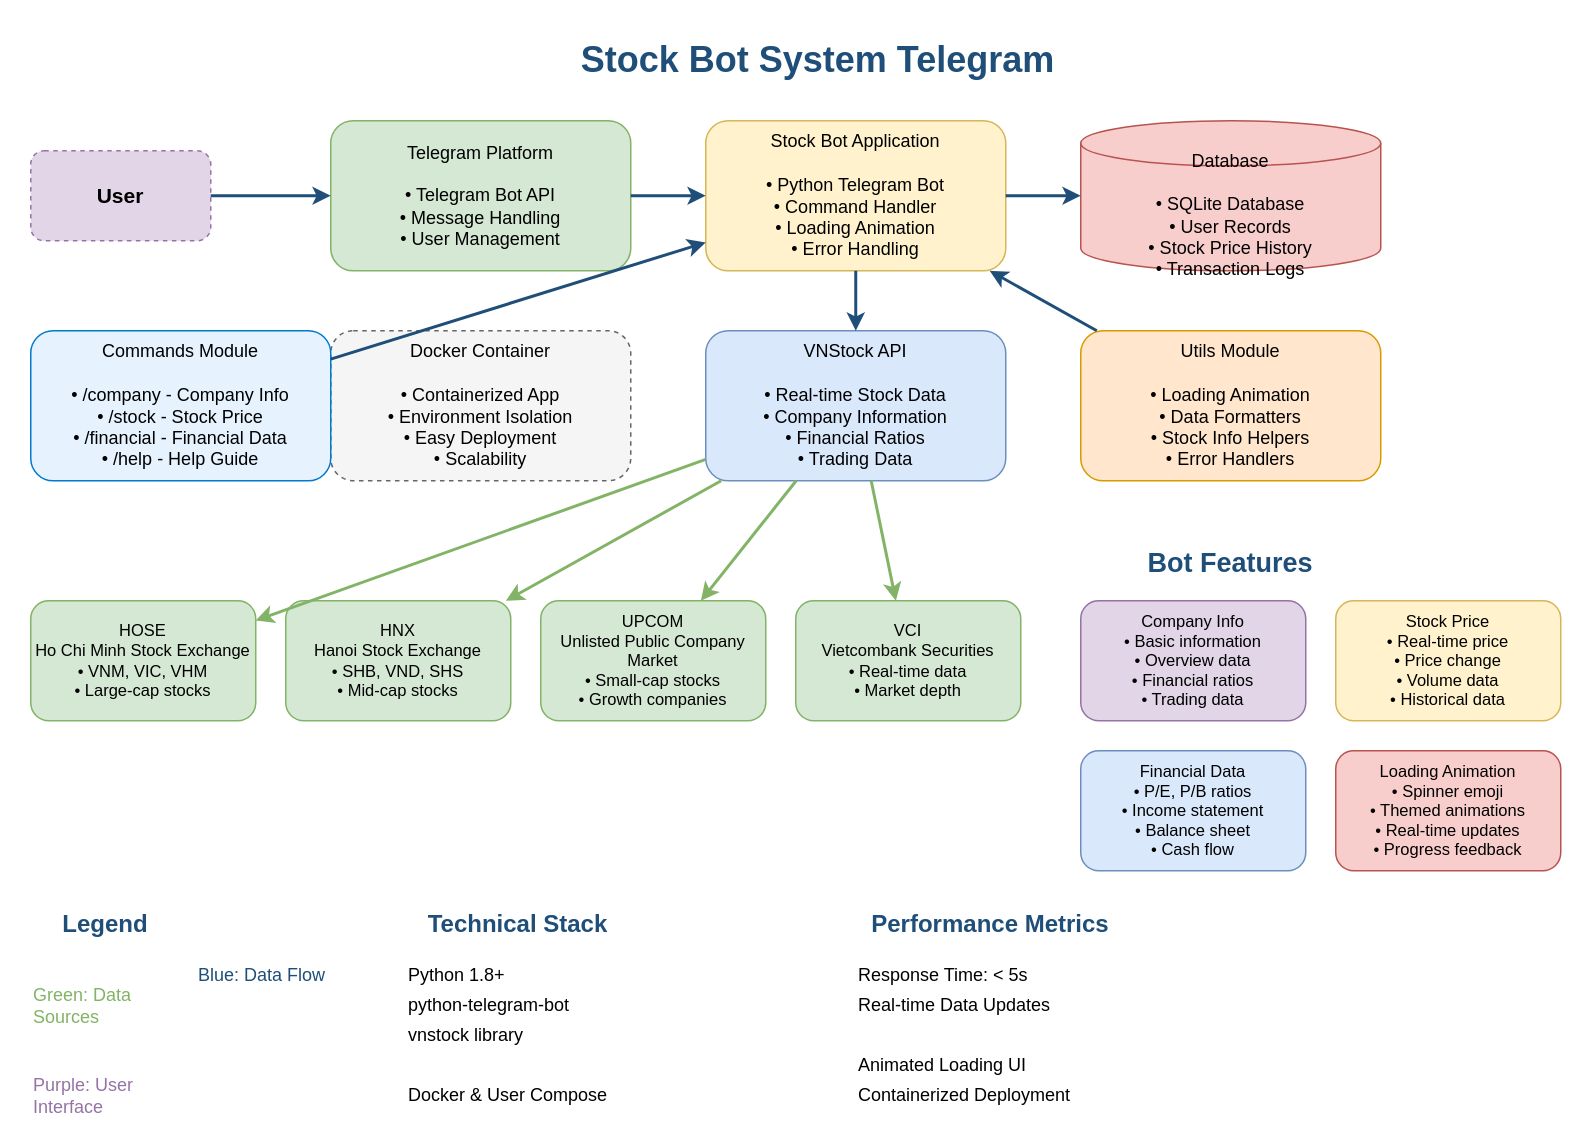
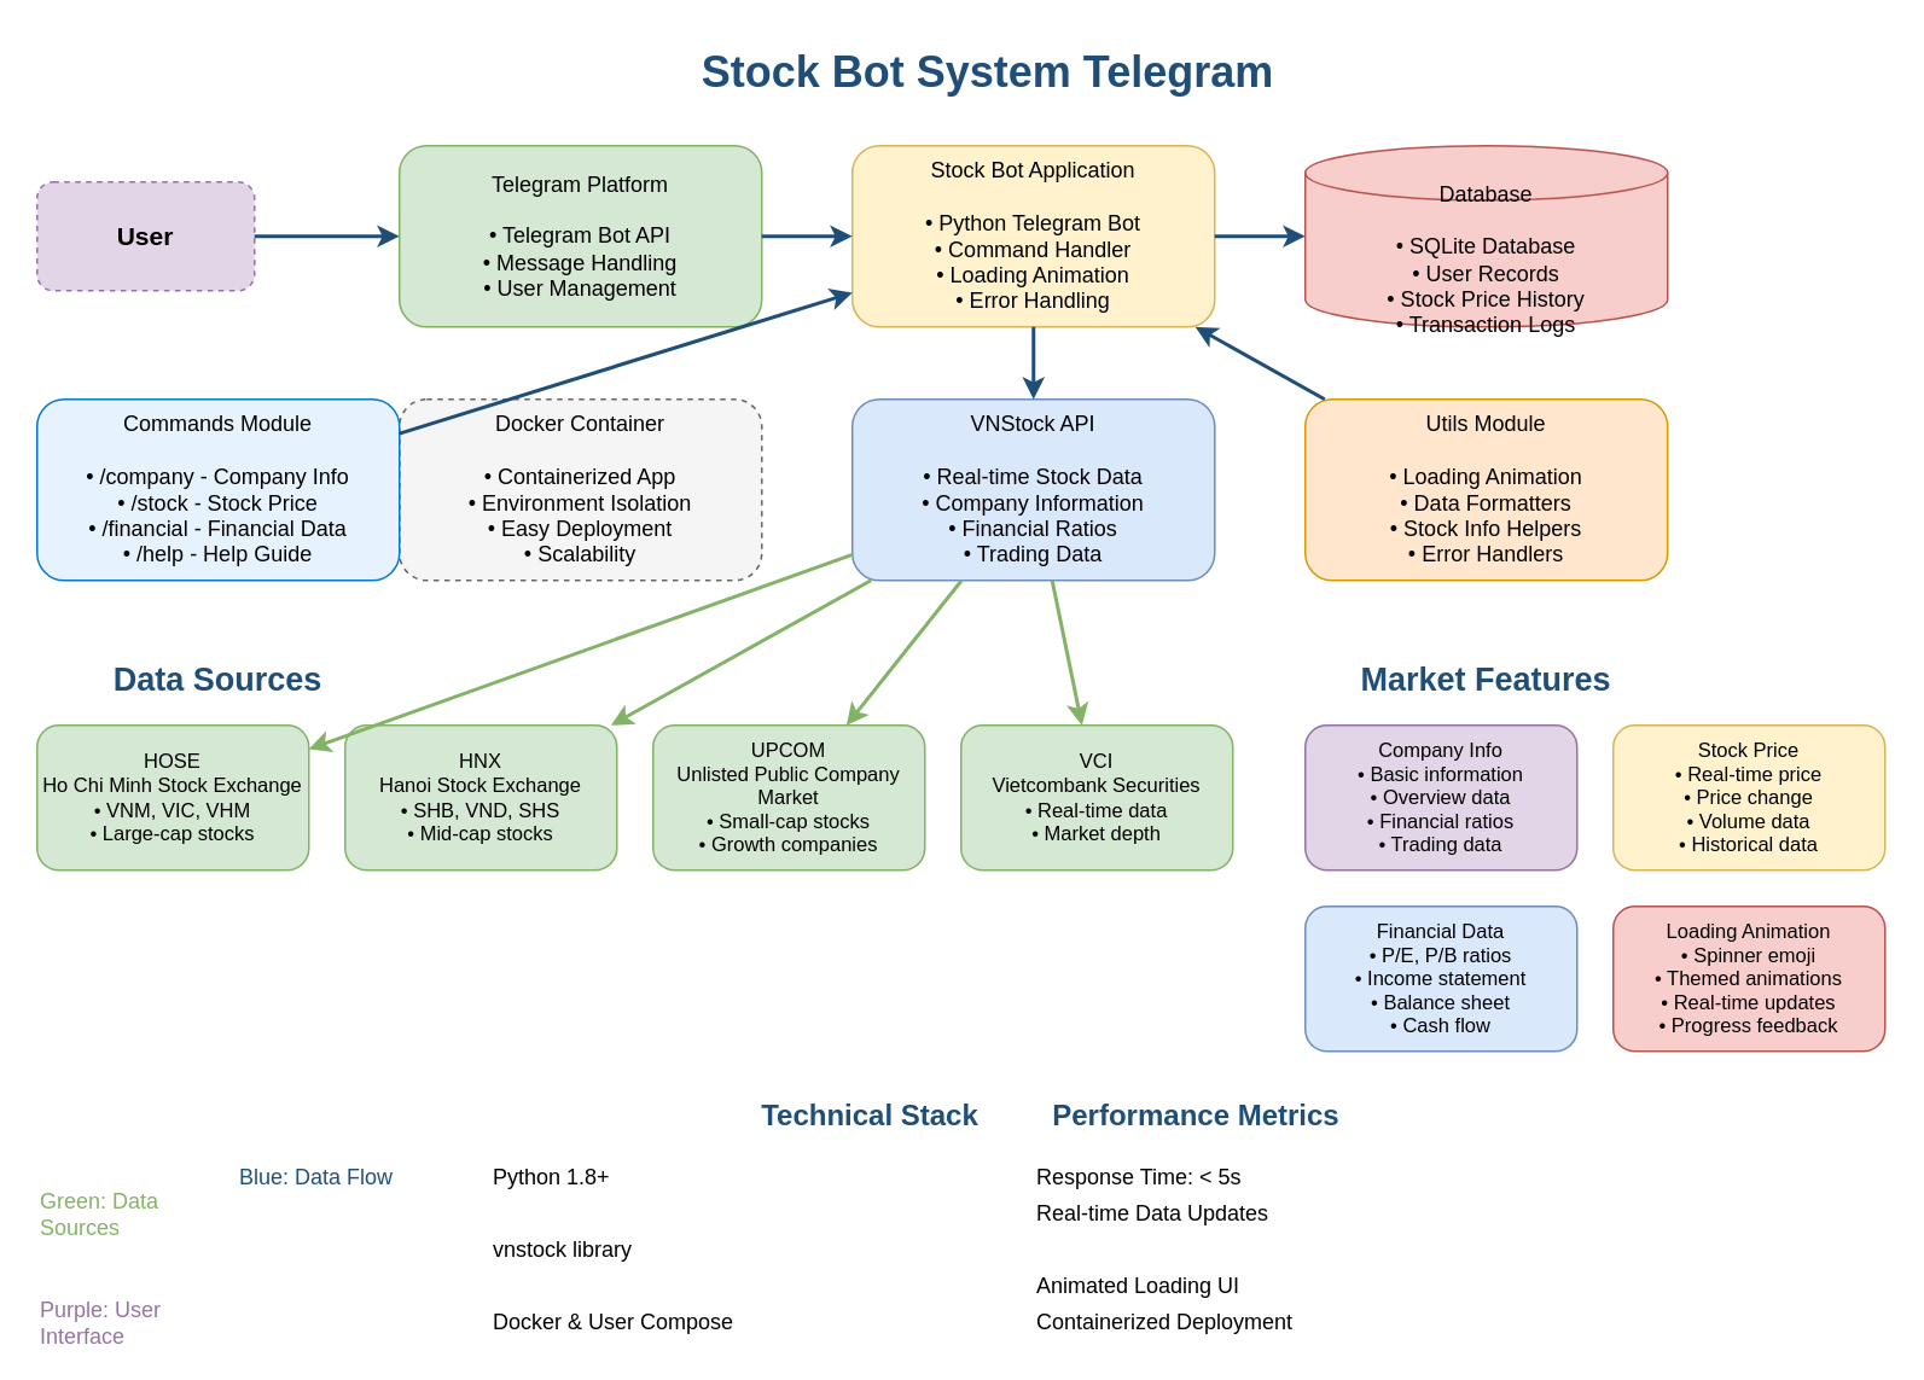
+ <mxCell id="17" value="Data Sources" style="text;html=1;strokeColor=none;fillColor=none;align=center;verticalAlign=middle;whiteSpace=wrap;rounded=0;fontSize=18;fontStyle=1;fontColor=#1f4e79;" vertex="1" parent="1"><mxGeometry x="20" y="360" width="200" height="30" as="geometry" /></mxCell>
- <mxCell id="22" value="Bot Features" style="text;html=1;strokeColor=none;fillColor=none;align=center;verticalAlign=middle;whiteSpace=wrap;rounded=0;fontSize=18;fontStyle=1;fontColor=#1f4e79;" vertex="1" parent="1"><mxGeometry x="720" y="360" width="200" height="30" as="geometry" /></mxCell>
+ <mxCell id="22" value="Market Features" style="text;html=1;strokeColor=none;fillColor=none;align=center;verticalAlign=middle;whiteSpace=wrap;rounded=0;fontSize=18;fontStyle=1;fontColor=#1f4e79;" vertex="1" parent="1"><mxGeometry x="720" y="360" width="200" height="30" as="geometry" /></mxCell>
- <mxCell id="31" value="Legend" style="text;html=1;strokeColor=none;fillColor=none;align=center;verticalAlign=middle;whiteSpace=wrap;rounded=0;fontSize=16;fontStyle=1;fontColor=#1f4e79;" vertex="1" parent="1"><mxGeometry x="20" y="600" width="100" height="30" as="geometry" /></mxCell>
- <mxCell id="35" value="Technical Stack" style="text;html=1;strokeColor=none;fillColor=none;align=center;verticalAlign=middle;whiteSpace=wrap;rounded=0;fontSize=16;fontStyle=1;fontColor=#1f4e79;" vertex="1" parent="1"><mxGeometry x="270" y="600" width="150" height="30" as="geometry" /></mxCell>
+ <mxCell id="35" value="Technical Stack" style="text;html=1;strokeColor=none;fillColor=none;align=center;verticalAlign=middle;whiteSpace=wrap;rounded=0;fontSize=16;fontStyle=1;fontColor=#1f4e79;" vertex="1" parent="1"><mxGeometry x="405" y="600" width="150" height="30" as="geometry" /></mxCell>
- <mxCell id="37" value="python-telegram-bot" style="text;html=1;strokeColor=none;fillColor=none;align=left;verticalAlign=middle;whiteSpace=wrap;rounded=0;fontSize=12;" vertex="1" parent="1"><mxGeometry x="270" y="660" width="150" height="20" as="geometry" /></mxCell>
